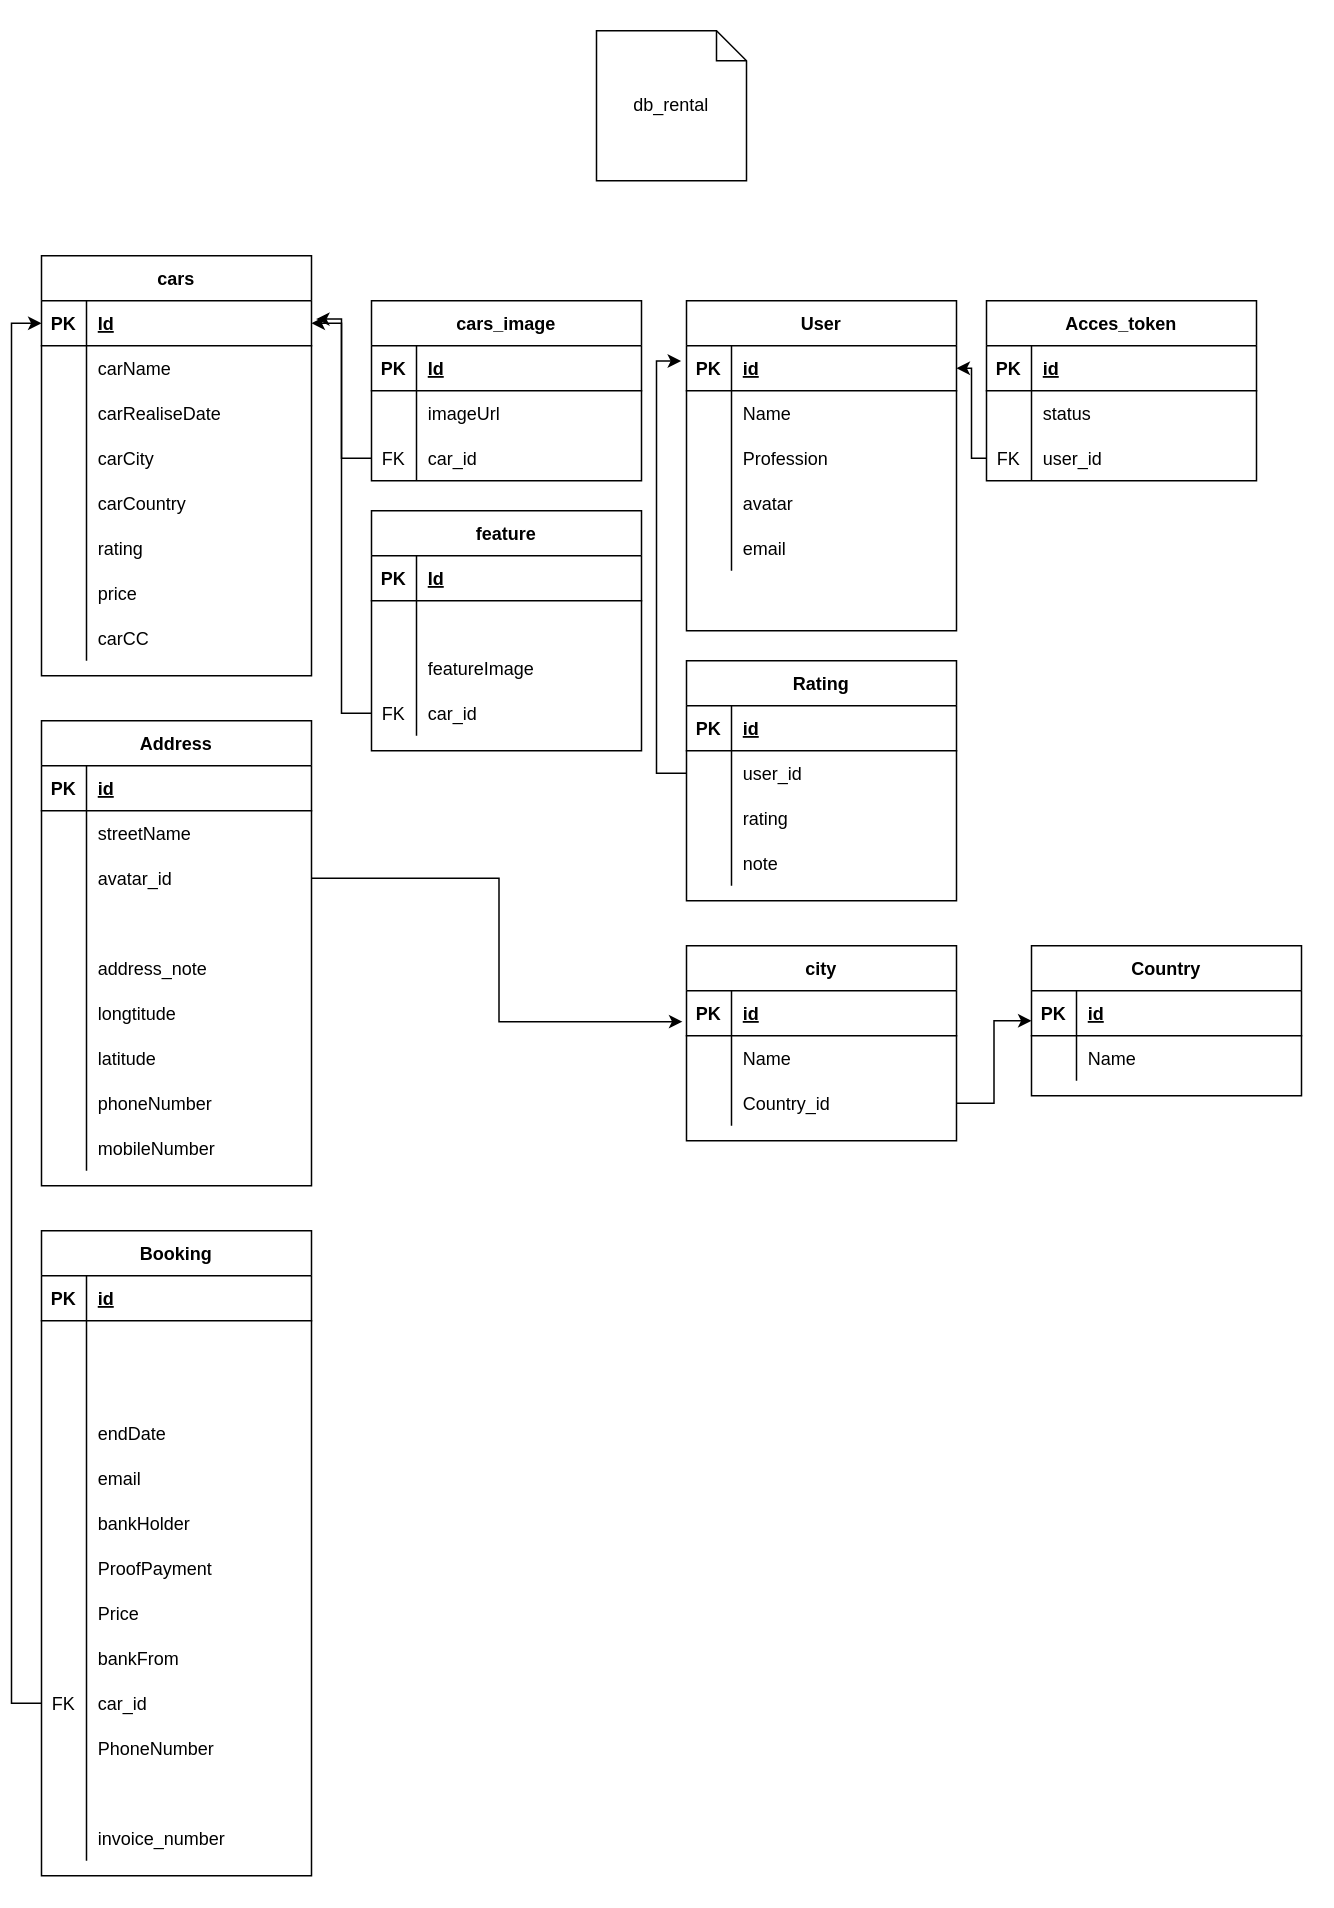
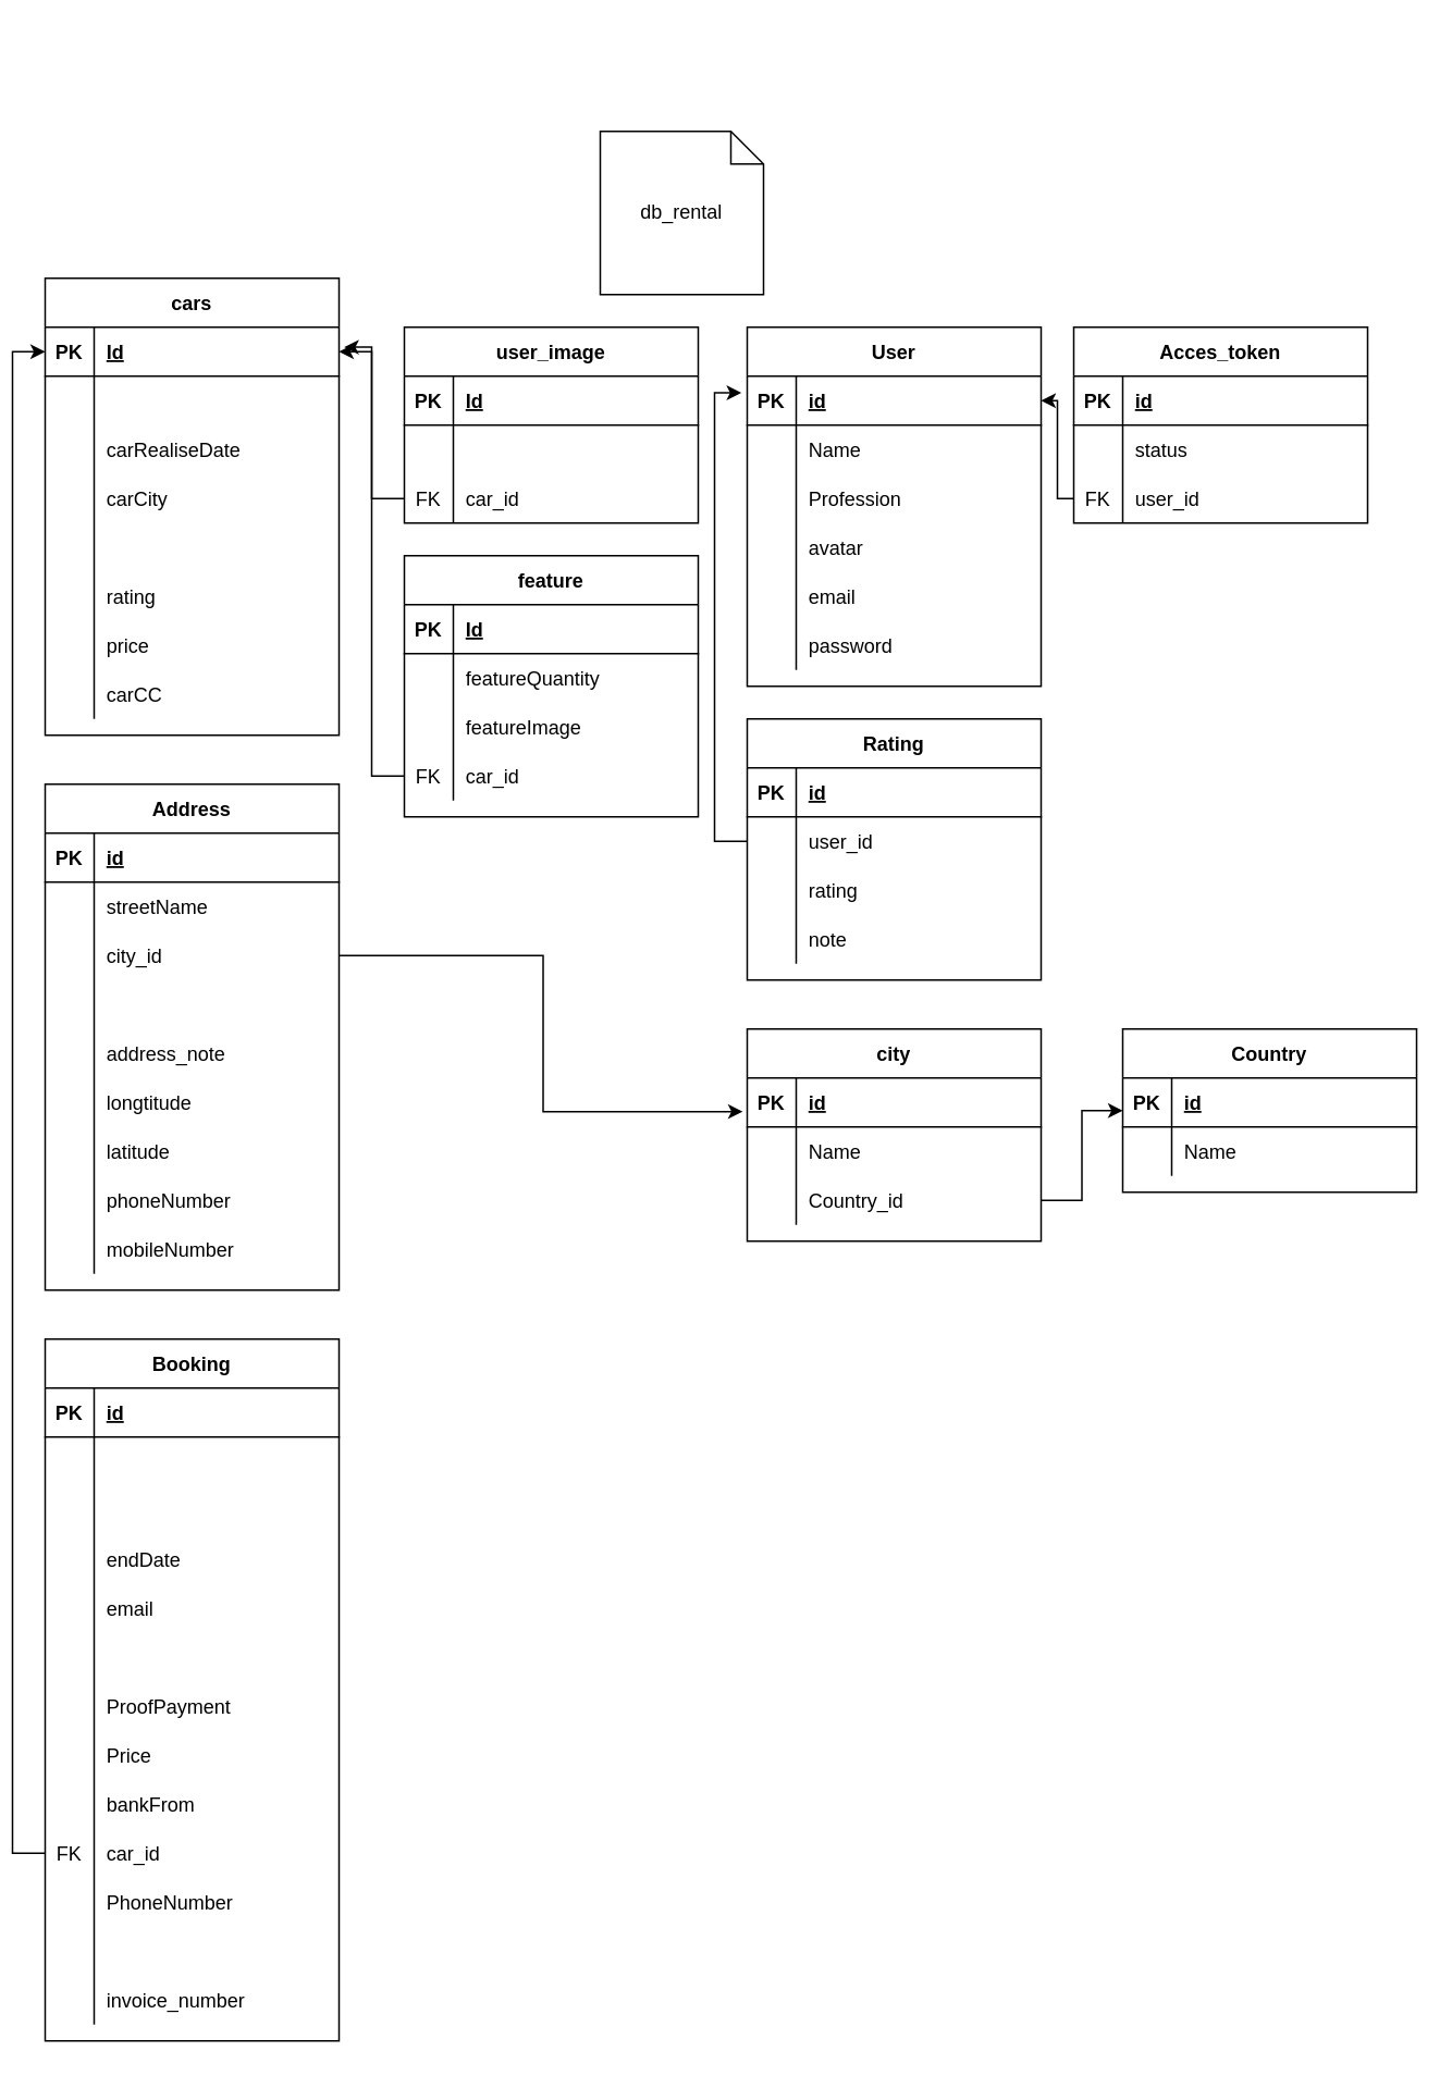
- <mxCell id="27" value="db_rental" style="shape=note;size=20;whiteSpace=wrap;html=1;" vertex="1" parent="1"><mxGeometry x="390" width="100" height="100" as="geometry" y="20" /></mxCell>
+ <mxCell id="27" value="db_rental" style="shape=note;size=20;whiteSpace=wrap;html=1;" vertex="1" parent="1"><mxGeometry x="360" y="80" width="100" height="100" as="geometry" /></mxCell>
- <mxCell id="41" value="cars_image" style="shape=table;startSize=30;container=1;collapsible=1;childLayout=tableLayout;fixedRows=1;rowLines=0;fontStyle=1;align=center;resizeLast=1;" vertex="1" parent="1"><mxGeometry x="240" y="200" width="180" height="120" as="geometry" /></mxCell>
+ <mxCell id="41" value="user_image" style="shape=table;startSize=30;container=1;collapsible=1;childLayout=tableLayout;fixedRows=1;rowLines=0;fontStyle=1;align=center;resizeLast=1;" vertex="1" parent="1"><mxGeometry x="240" y="200" width="180" height="120" as="geometry" /></mxCell>
- <mxCell id="8" value="carName" style="shape=partialRectangle;connectable=0;fillColor=none;top=0;left=0;bottom=0;right=0;align=left;spacingLeft=6;overflow=hidden;" vertex="1" parent="6"><mxGeometry x="30" width="150" height="30" as="geometry" /></mxCell>
- <mxCell id="47" value="imageUrl" style="shape=partialRectangle;connectable=0;fillColor=none;top=0;left=0;bottom=0;right=0;align=left;spacingLeft=6;overflow=hidden;" vertex="1" parent="45"><mxGeometry x="30" width="150" height="30" as="geometry" /></mxCell>
- <mxCell id="17" value="carCountry" style="shape=partialRectangle;connectable=0;fillColor=none;top=0;left=0;bottom=0;right=0;align=left;spacingLeft=6;overflow=hidden;" vertex="1" parent="15"><mxGeometry x="30" width="150" height="30" as="geometry" /></mxCell>
+ <mxCell id="71" value="password" style="shape=partialRectangle;connectable=0;fillColor=none;top=0;left=0;bottom=0;right=0;align=left;spacingLeft=6;overflow=hidden;" vertex="1" parent="69"><mxGeometry x="30" width="150" height="30" as="geometry" /></mxCell>
+ <mxCell id="34" value="featureQuantity" style="shape=partialRectangle;connectable=0;fillColor=none;top=0;left=0;bottom=0;right=0;align=left;spacingLeft=6;overflow=hidden;" vertex="1" parent="32"><mxGeometry x="30" width="150" height="30" as="geometry" /></mxCell>
- <mxCell id="106" value="avatar_id" style="shape=partialRectangle;connectable=0;fillColor=none;top=0;left=0;bottom=0;right=0;align=left;spacingLeft=6;overflow=hidden;" vertex="1" parent="104"><mxGeometry x="30" width="150" height="30" as="geometry" /></mxCell>
+ <mxCell id="106" value="city_id" style="shape=partialRectangle;connectable=0;fillColor=none;top=0;left=0;bottom=0;right=0;align=left;spacingLeft=6;overflow=hidden;" vertex="1" parent="104"><mxGeometry x="30" width="150" height="30" as="geometry" /></mxCell>
- <mxCell id="140" value="bankHolder" style="shape=partialRectangle;connectable=0;fillColor=none;top=0;left=0;bottom=0;right=0;align=left;spacingLeft=6;overflow=hidden;" vertex="1" parent="138"><mxGeometry x="30" width="150" height="30" as="geometry" /></mxCell>
